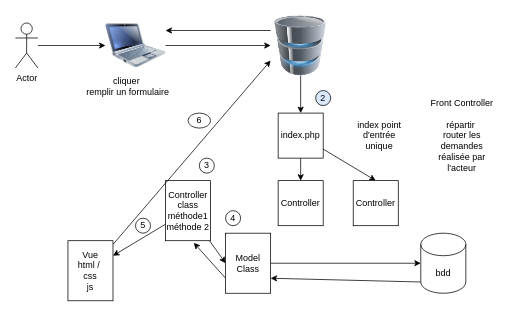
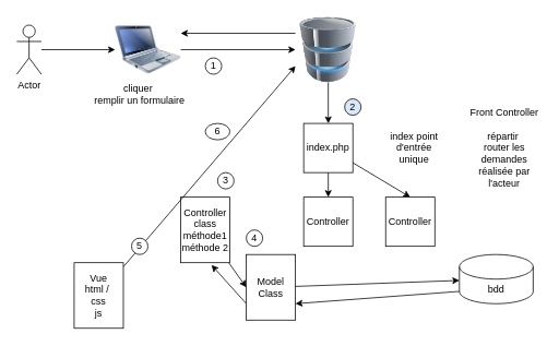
+ <mxCell id="28" value="1" style="ellipse;whiteSpace=wrap;html=1;" vertex="1" parent="1"><mxGeometry x="250" y="70" width="20" height="20" as="geometry" /></mxCell>
- <mxCell id="32" value="5" style="ellipse;whiteSpace=wrap;html=1;" vertex="1" parent="1"><mxGeometry x="180" y="290" width="20" height="20" as="geometry" /></mxCell>
+ <mxCell id="32" value="5" style="ellipse;whiteSpace=wrap;html=1;" vertex="1" parent="1"><mxGeometry x="160" y="290" width="20" height="20" as="geometry" /></mxCell>
- <mxCell id="16" style="edgeStyle=none;html=1;entryX=1;entryY=0.25;entryDx=0;entryDy=0;endArrow=classic;endFill=1;" edge="1" parent="1" source="17" target="27"><mxGeometry relative="1" as="geometry" /></mxCell>
- <mxCell id="25" value="bdd" style="shape=cylinder3;whiteSpace=wrap;html=1;boundedLbl=1;backgroundOutline=1;size=15;" vertex="1" parent="1"><mxGeometry x="560" y="310" width="60" height="80" as="geometry" /></mxCell>
+ <mxCell id="25" value="bdd" style="shape=cylinder3;whiteSpace=wrap;html=1;boundedLbl=1;backgroundOutline=1;size=15;" vertex="1" parent="1"><mxGeometry x="560" y="310" width="90" height="60" as="geometry" /></mxCell>
